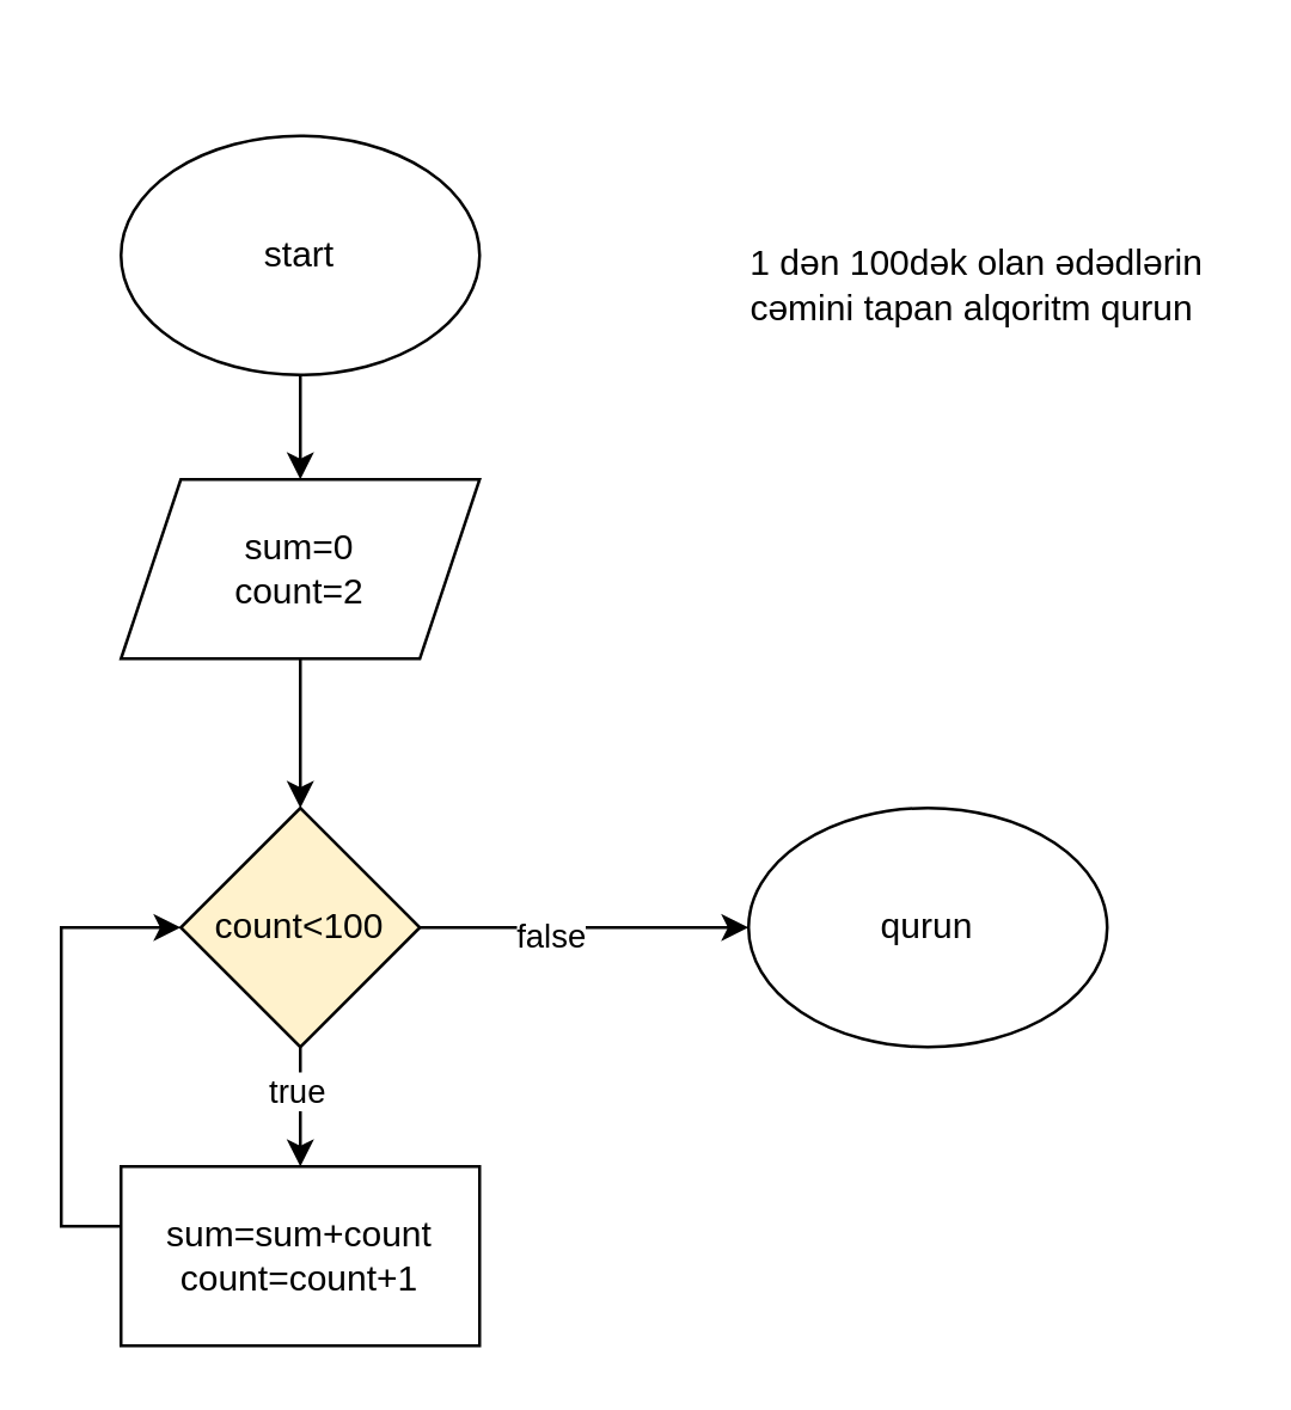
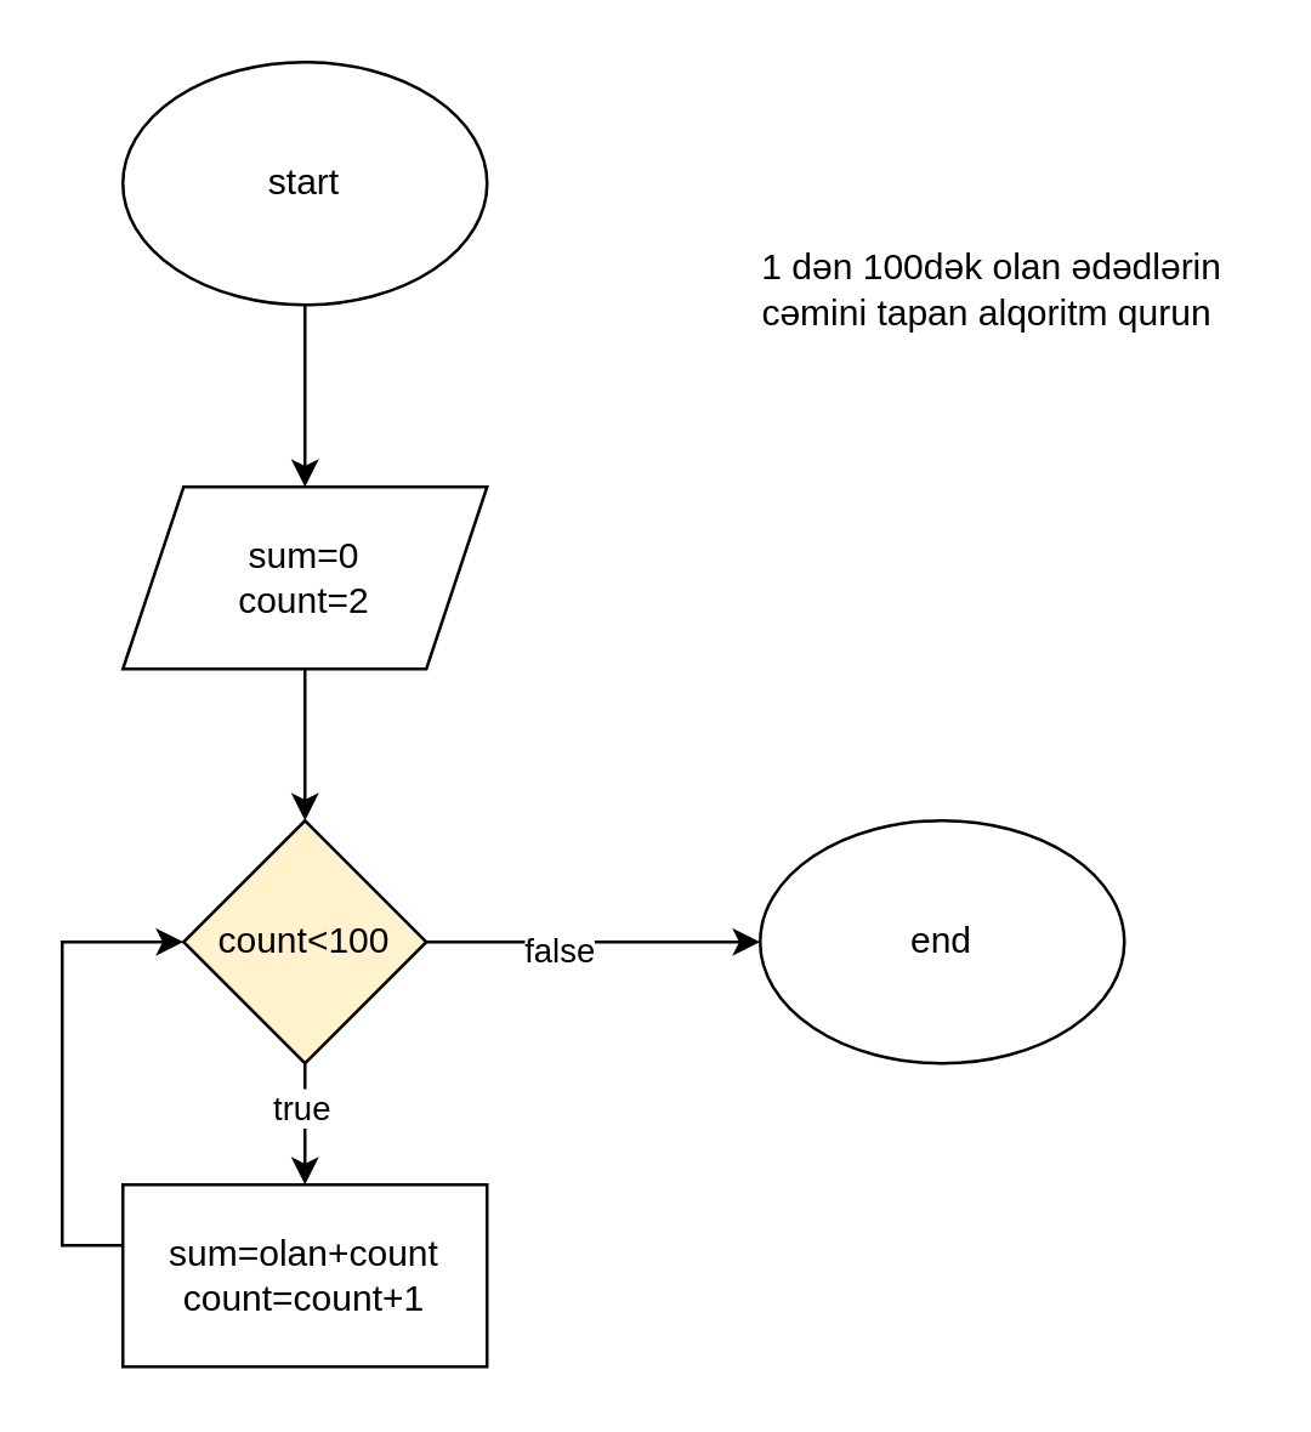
- <mxCell id="4" value="start" style="ellipse;whiteSpace=wrap;html=1;" vertex="1" parent="1"><mxGeometry x="40" y="45" width="120" height="80" as="geometry" /></mxCell>
+ <mxCell id="4" value="start" style="ellipse;whiteSpace=wrap;html=1;" vertex="1" parent="1"><mxGeometry x="40" y="20" width="120" height="80" as="geometry" /></mxCell>
- <mxCell id="14" value="qurun" style="ellipse;whiteSpace=wrap;html=1;" vertex="1" parent="1"><mxGeometry x="250" y="270" width="120" height="80" as="geometry" /></mxCell>
+ <mxCell id="14" value="end" style="ellipse;whiteSpace=wrap;html=1;" vertex="1" parent="1"><mxGeometry x="250" y="270" width="120" height="80" as="geometry" /></mxCell>
- <mxCell id="13" value="sum=sum+count&lt;div&gt;count=count+1&lt;/div&gt;" style="rounded=0;whiteSpace=wrap;html=1;" vertex="1" parent="1"><mxGeometry x="40" y="390" width="120" height="60" as="geometry" /></mxCell>
+ <mxCell id="13" value="sum=olan+count&lt;div&gt;count=count+1&lt;/div&gt;" style="rounded=0;whiteSpace=wrap;html=1;" vertex="1" parent="1"><mxGeometry x="40" y="390" width="120" height="60" as="geometry" /></mxCell>
